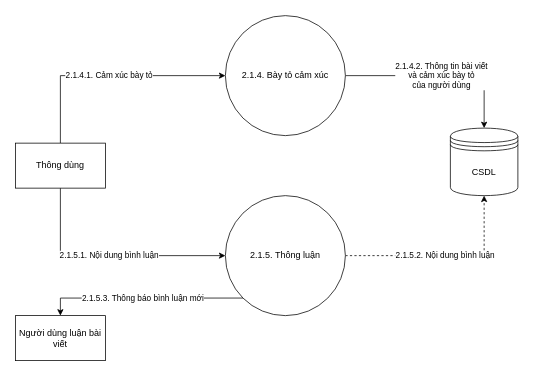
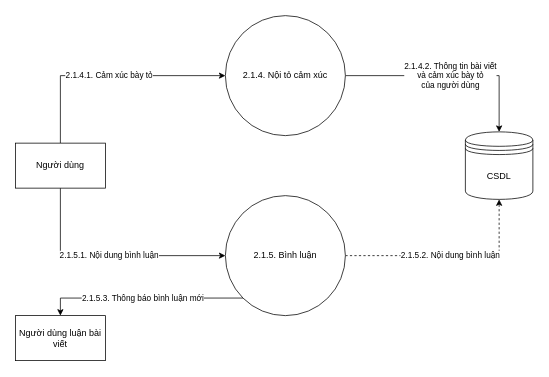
- <mxCell id="10" value="2.1.4. Bày tỏ cảm xúc" style="ellipse;whiteSpace=wrap;html=1;aspect=fixed;" vertex="1" parent="1"><mxGeometry x="300" y="20" width="160" height="160" as="geometry" /></mxCell>
+ <mxCell id="10" value="2.1.4. Nội tỏ cảm xúc" style="ellipse;whiteSpace=wrap;html=1;aspect=fixed;" vertex="1" parent="1"><mxGeometry x="300" y="20" width="160" height="160" as="geometry" /></mxCell>
- <mxCell id="5" value="CSDL" style="shape=datastore;whiteSpace=wrap;html=1;" parent="1" vertex="1"><mxGeometry x="600" y="170" width="90" height="90" as="geometry" /></mxCell>
+ <mxCell id="5" value="CSDL" style="shape=datastore;whiteSpace=wrap;html=1;" parent="1" vertex="1"><mxGeometry x="620" y="175" width="90" height="90" as="geometry" /></mxCell>
- <mxCell id="4" value="Thông dùng" style="rounded=0;whiteSpace=wrap;html=1;" parent="1" vertex="1"><mxGeometry x="20" y="190" width="120" height="60" as="geometry" /></mxCell>
+ <mxCell id="4" value="Người dùng" style="rounded=0;whiteSpace=wrap;html=1;" parent="1" vertex="1"><mxGeometry x="20" y="190" width="120" height="60" as="geometry" /></mxCell>
- <mxCell id="8" value="2.1.5. Thông luận" style="ellipse;whiteSpace=wrap;html=1;aspect=fixed;" parent="1" vertex="1"><mxGeometry x="300" y="260" width="160" height="160" as="geometry" /></mxCell>
+ <mxCell id="8" value="2.1.5. Bình luận" style="ellipse;whiteSpace=wrap;html=1;aspect=fixed;" parent="1" vertex="1"><mxGeometry x="300" y="260" width="160" height="160" as="geometry" /></mxCell>
